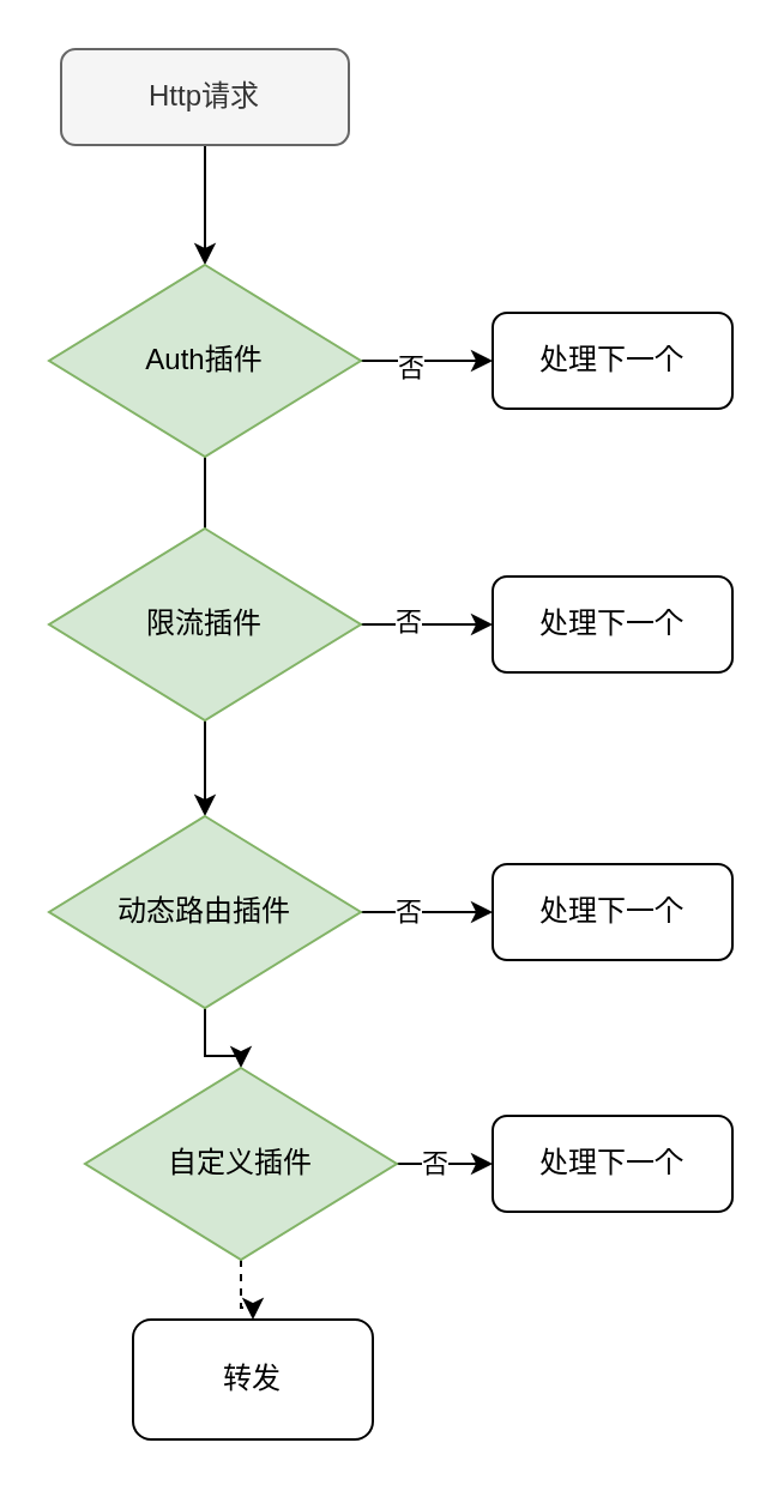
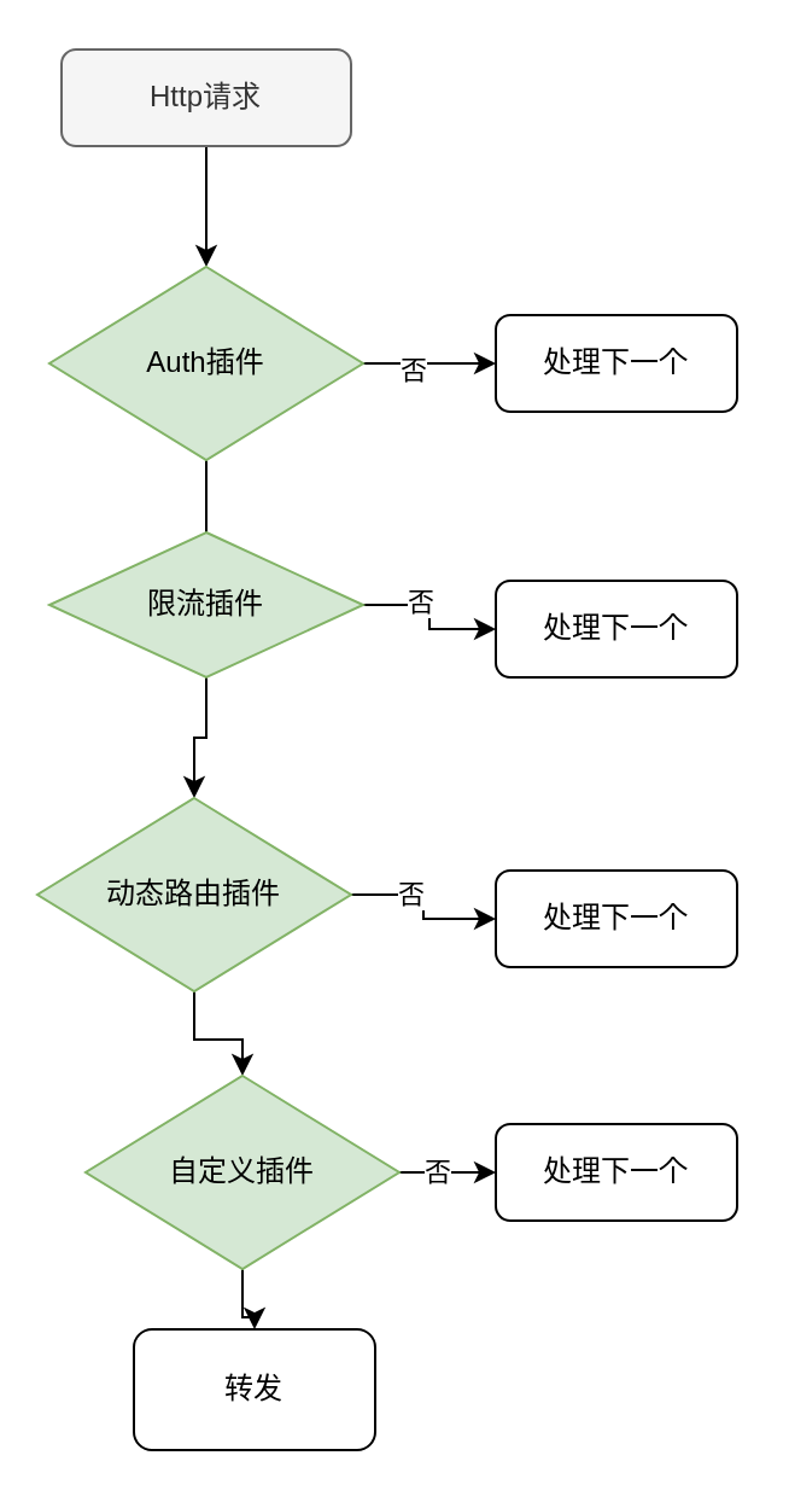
- <mxCell id="11" value="限流插件" style="rhombus;whiteSpace=wrap;html=1;fillColor=#d5e8d4;strokeColor=#82b366;" vertex="1" parent="1"><mxGeometry x="20" y="220" width="130" height="80" as="geometry" /></mxCell>
+ <mxCell id="11" value="限流插件" style="rhombus;whiteSpace=wrap;html=1;fillColor=#d5e8d4;strokeColor=#82b366;" vertex="1" parent="1"><mxGeometry x="20" y="220" width="130" height="60" as="geometry" /></mxCell>
- <mxCell id="15" value="动态路由插件" style="rhombus;whiteSpace=wrap;html=1;fillColor=#d5e8d4;strokeColor=#82b366;" vertex="1" parent="1"><mxGeometry x="20" y="340" width="130" height="80" as="geometry" /></mxCell>
+ <mxCell id="15" value="动态路由插件" style="rhombus;whiteSpace=wrap;html=1;fillColor=#d5e8d4;strokeColor=#82b366;" vertex="1" parent="1"><mxGeometry x="15" y="330" width="130" height="80" as="geometry" /></mxCell>
- <mxCell id="20" value="" style="edgeStyle=orthogonalEdgeStyle;rounded=0;orthogonalLoop=1;jettySize=auto;html=1;dashed=1;" edge="1" parent="1" source="23" target="19"><mxGeometry relative="1" as="geometry" /></mxCell>
+ <mxCell id="20" value="" style="edgeStyle=orthogonalEdgeStyle;rounded=0;orthogonalLoop=1;jettySize=auto;html=1;" edge="1" parent="1" source="23" target="19"><mxGeometry relative="1" as="geometry" /></mxCell>
